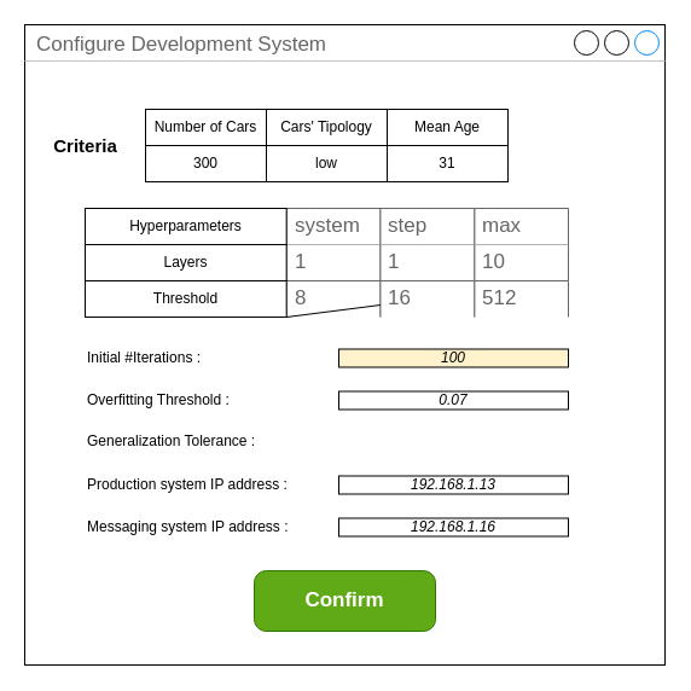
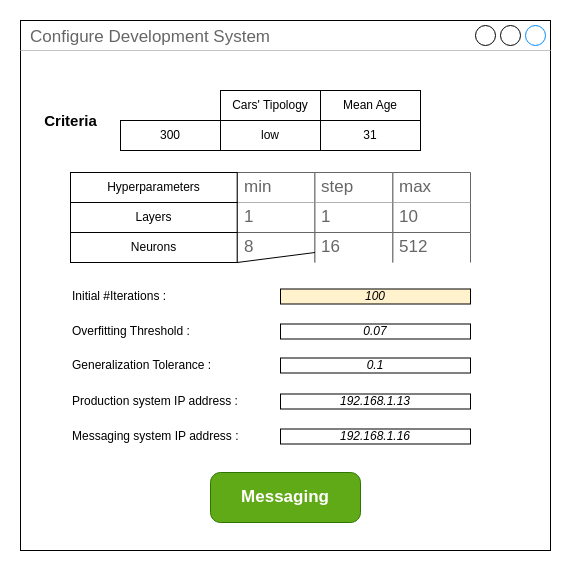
- <mxCell id="29" value="Number of Cars" style="whiteSpace=wrap;html=1;" vertex="1" parent="28"><mxGeometry width="100" height="30" as="geometry" /></mxCell>
- <mxCell id="16" value="system" style="strokeWidth=1;shadow=0;dashed=0;align=center;html=1;shape=mxgraph.mockup.forms.uRect;fontSize=17;fontColor=#666666;align=left;spacingLeft=5;strokeColor=#666666;fillColor=#FFFFFF;container=0;" parent="8" vertex="1"><mxGeometry x="166.667" width="77.778" height="30" as="geometry" /></mxCell>
+ <mxCell id="16" value="min" style="strokeWidth=1;shadow=0;dashed=0;align=center;html=1;shape=mxgraph.mockup.forms.uRect;fontSize=17;fontColor=#666666;align=left;spacingLeft=5;strokeColor=#666666;fillColor=#FFFFFF;container=0;" parent="8" vertex="1"><mxGeometry x="166.667" width="77.778" height="30" as="geometry" /></mxCell>
- <mxCell id="20" value="Threshold" style="whiteSpace=wrap;html=1;fillColor=#FFFFFF;container=0;" parent="8" vertex="1"><mxGeometry y="60" width="166.667" height="30" as="geometry" /></mxCell>
+ <mxCell id="20" value="Neurons" style="whiteSpace=wrap;html=1;fillColor=#FFFFFF;container=0;" parent="8" vertex="1"><mxGeometry y="60" width="166.667" height="30" as="geometry" /></mxCell>
+ <mxCell id="27" value="&lt;i style=&quot;border-color: var(--border-color);&quot;&gt;&lt;font style=&quot;border-color: var(--border-color);&quot;&gt;0.1&lt;/font&gt;&lt;/i&gt;" style="rounded=0;whiteSpace=wrap;html=1;fontColor=#000000;" parent="1" vertex="1"><mxGeometry x="280" y="357.5" width="190" height="15" as="geometry" /></mxCell>
- <mxCell id="3" value="Confirm" style="strokeWidth=1;shadow=0;dashed=0;align=center;html=1;shape=mxgraph.mockup.buttons.button;strokeColor=#2D7600;fontColor=#ffffff;mainText=;buttonStyle=round;fontSize=17;fontStyle=1;fillColor=#60a917;whiteSpace=wrap;" parent="1" vertex="1"><mxGeometry x="210" y="472" width="150" height="50" as="geometry" /></mxCell>
+ <mxCell id="3" value="Messaging" style="strokeWidth=1;shadow=0;dashed=0;align=center;html=1;shape=mxgraph.mockup.buttons.button;strokeColor=#2D7600;fontColor=#ffffff;mainText=;buttonStyle=round;fontSize=17;fontStyle=1;fillColor=#60a917;whiteSpace=wrap;" parent="1" vertex="1"><mxGeometry x="210" y="472" width="150" height="50" as="geometry" /></mxCell>
